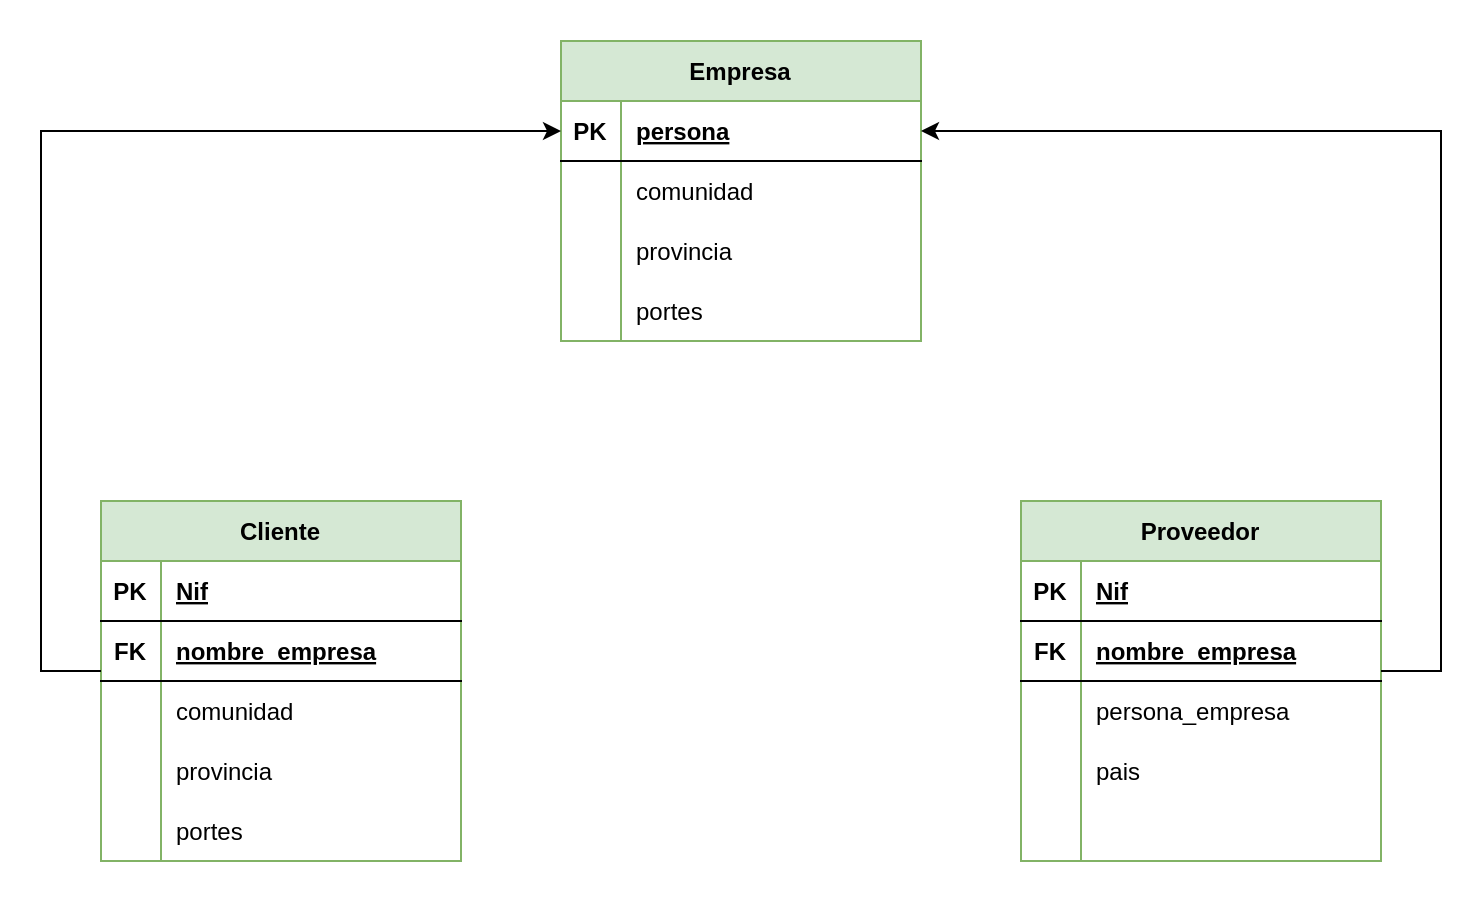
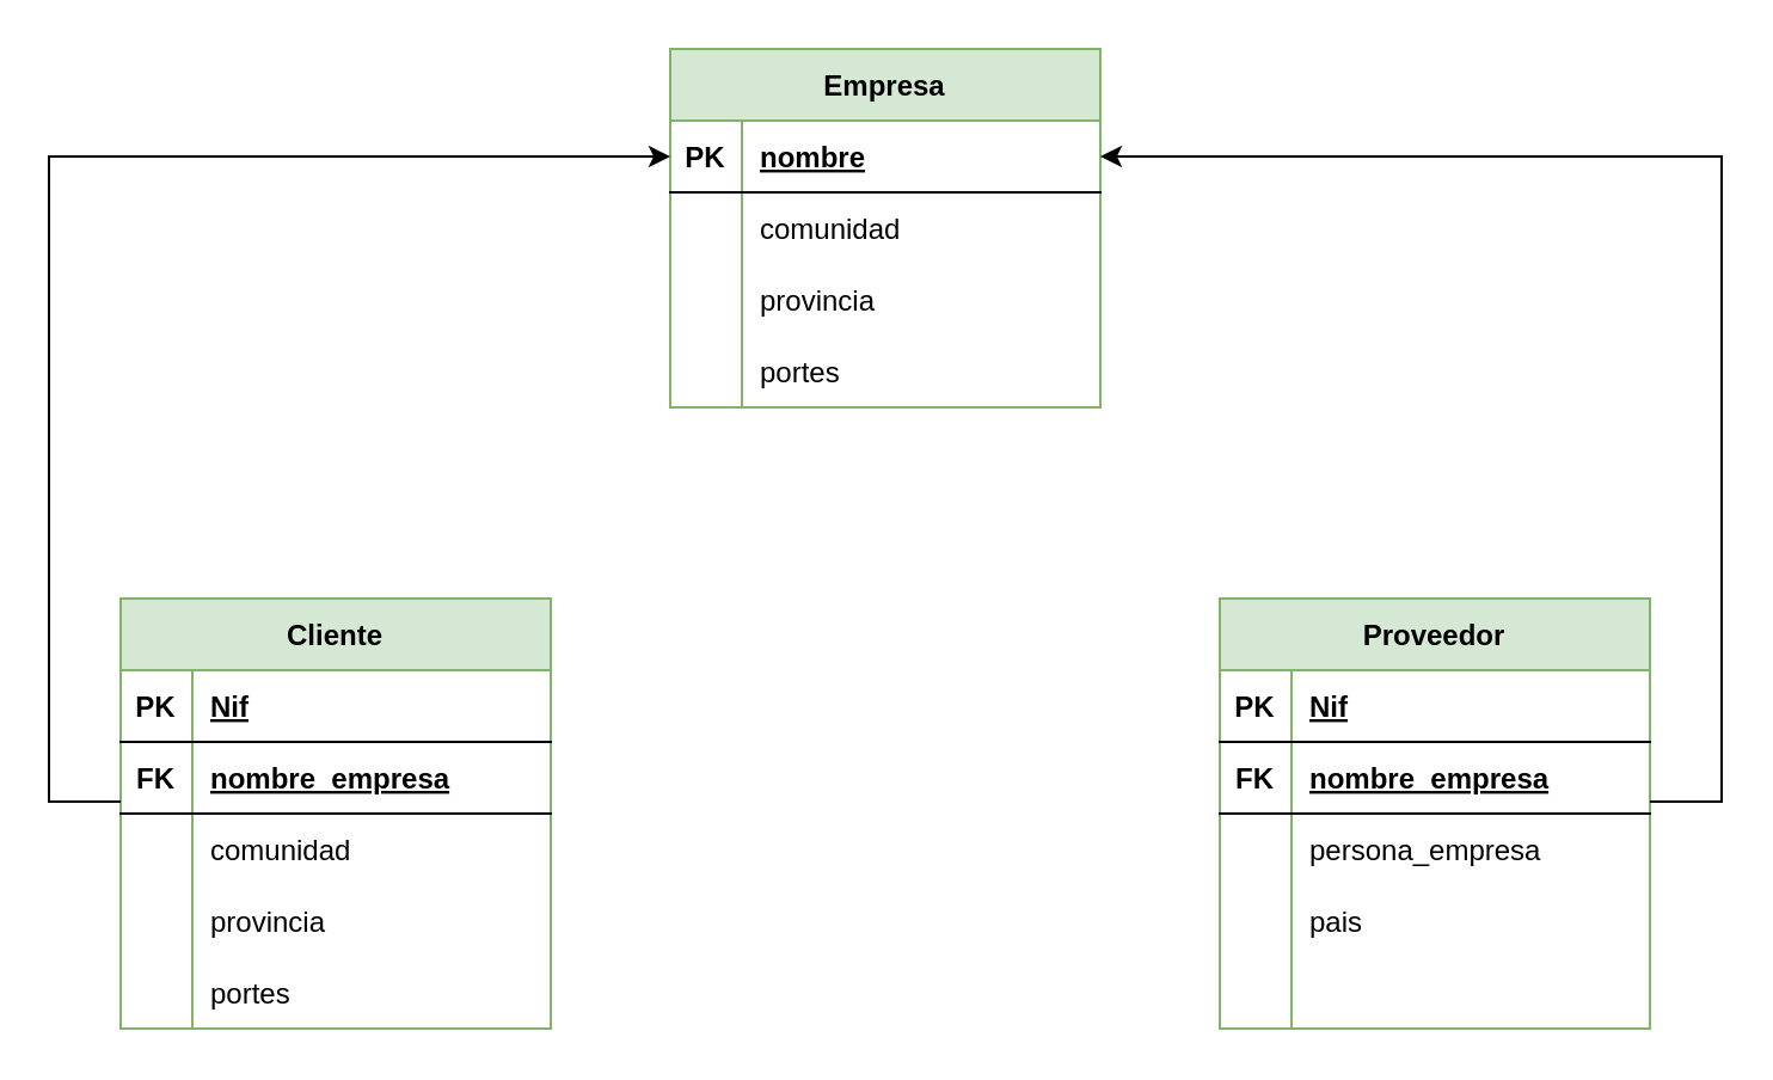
- <mxCell id="37" value="persona" style="shape=partialRectangle;connectable=0;fillColor=none;top=0;left=0;bottom=0;right=0;align=left;spacingLeft=6;fontStyle=5;overflow=hidden;" vertex="1" parent="35"><mxGeometry x="30" width="150" height="30" as="geometry"><mxRectangle width="150" height="30" as="alternateBounds" /></mxGeometry></mxCell>
+ <mxCell id="37" value="nombre" style="shape=partialRectangle;connectable=0;fillColor=none;top=0;left=0;bottom=0;right=0;align=left;spacingLeft=6;fontStyle=5;overflow=hidden;" vertex="1" parent="35"><mxGeometry x="30" width="150" height="30" as="geometry"><mxRectangle width="150" height="30" as="alternateBounds" /></mxGeometry></mxCell>
